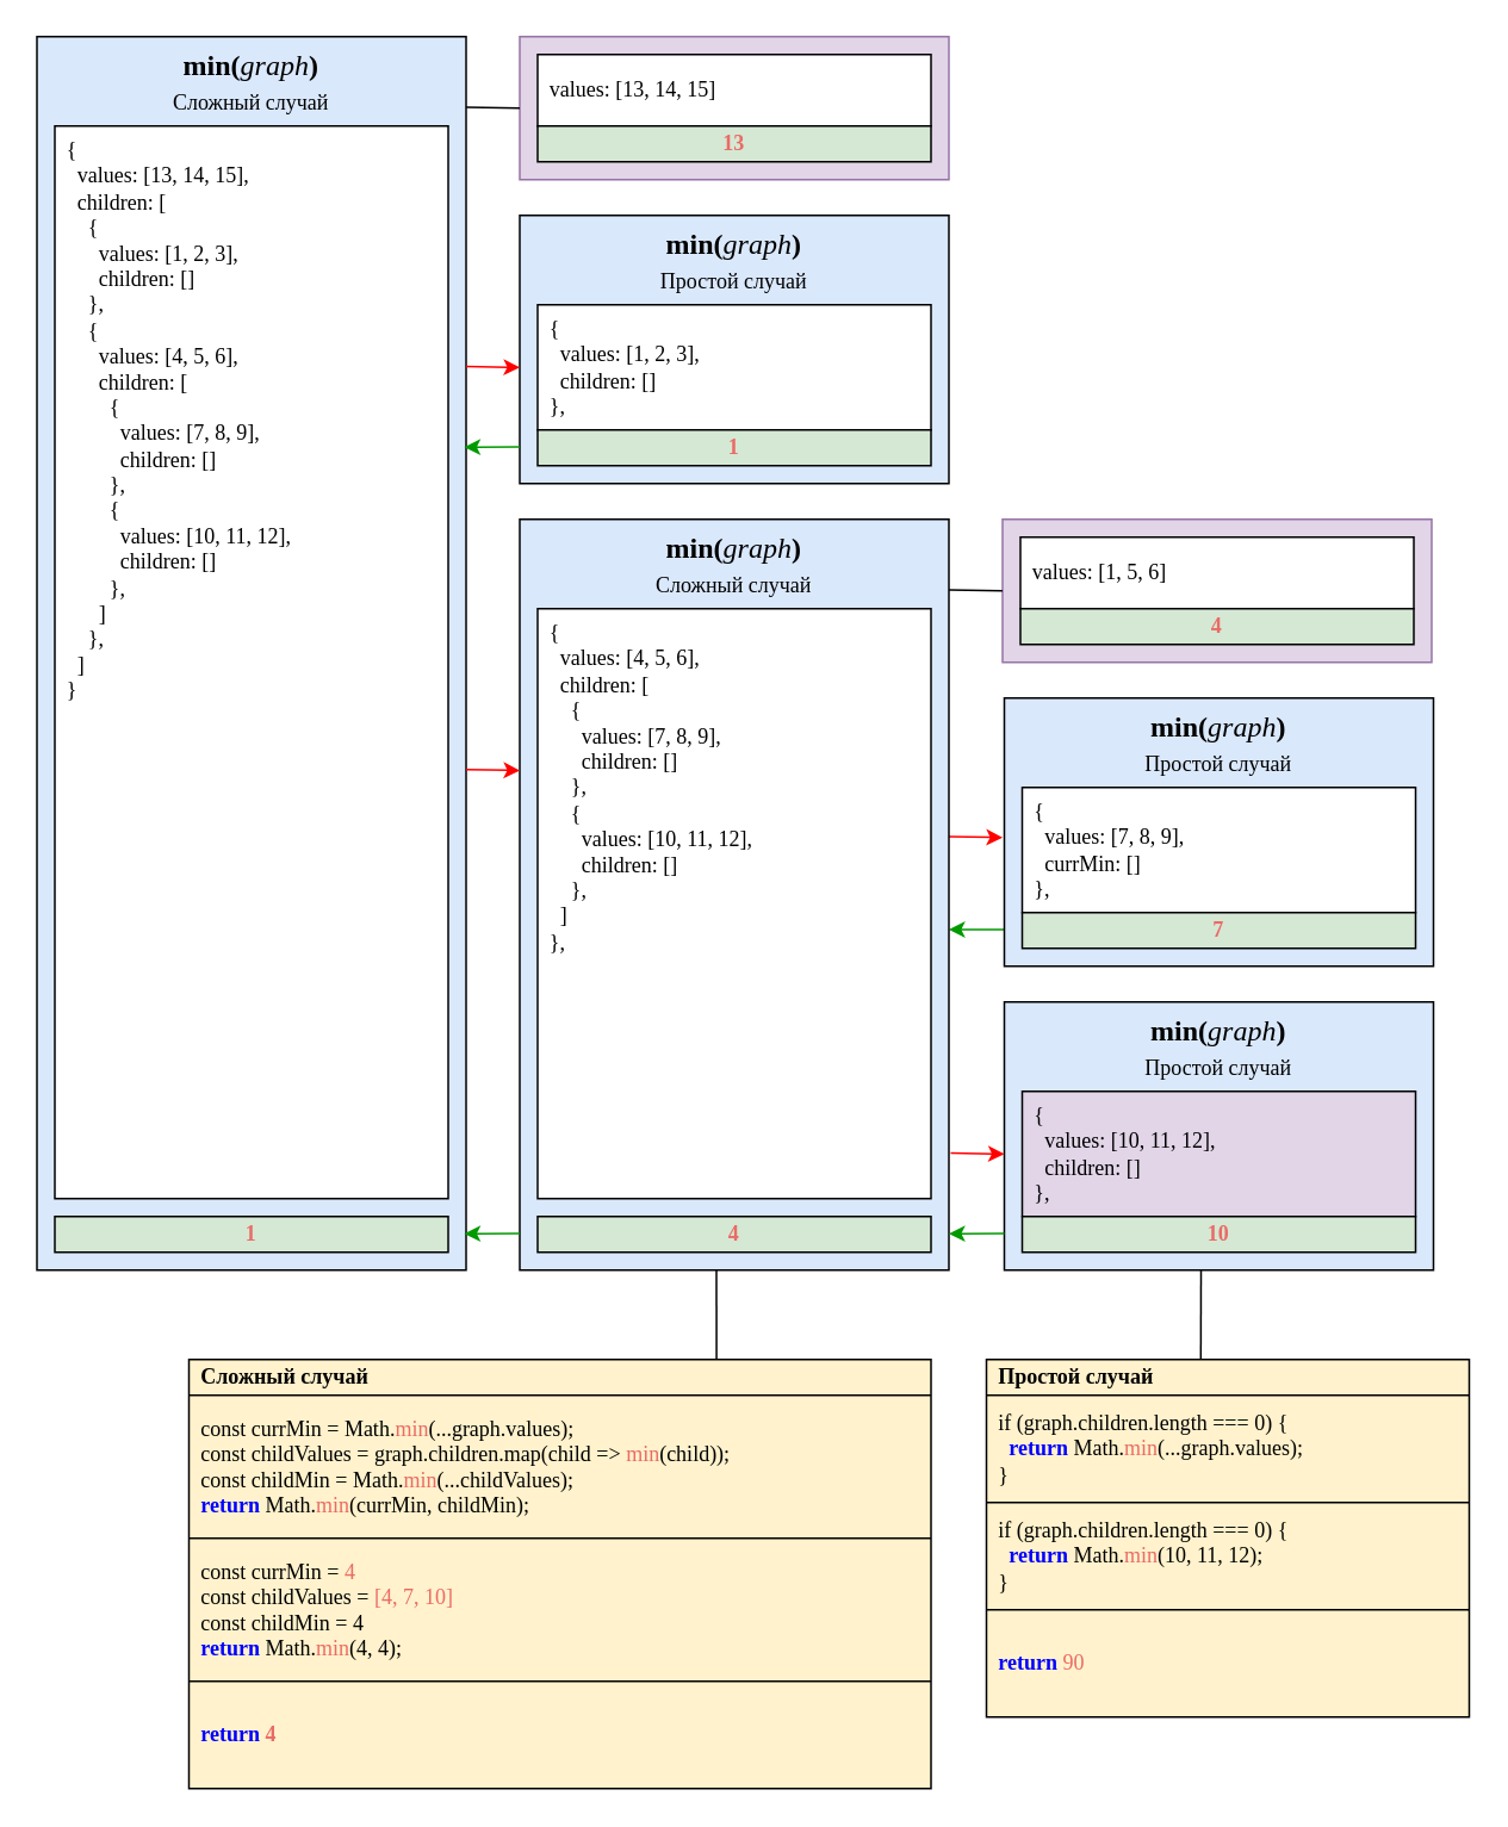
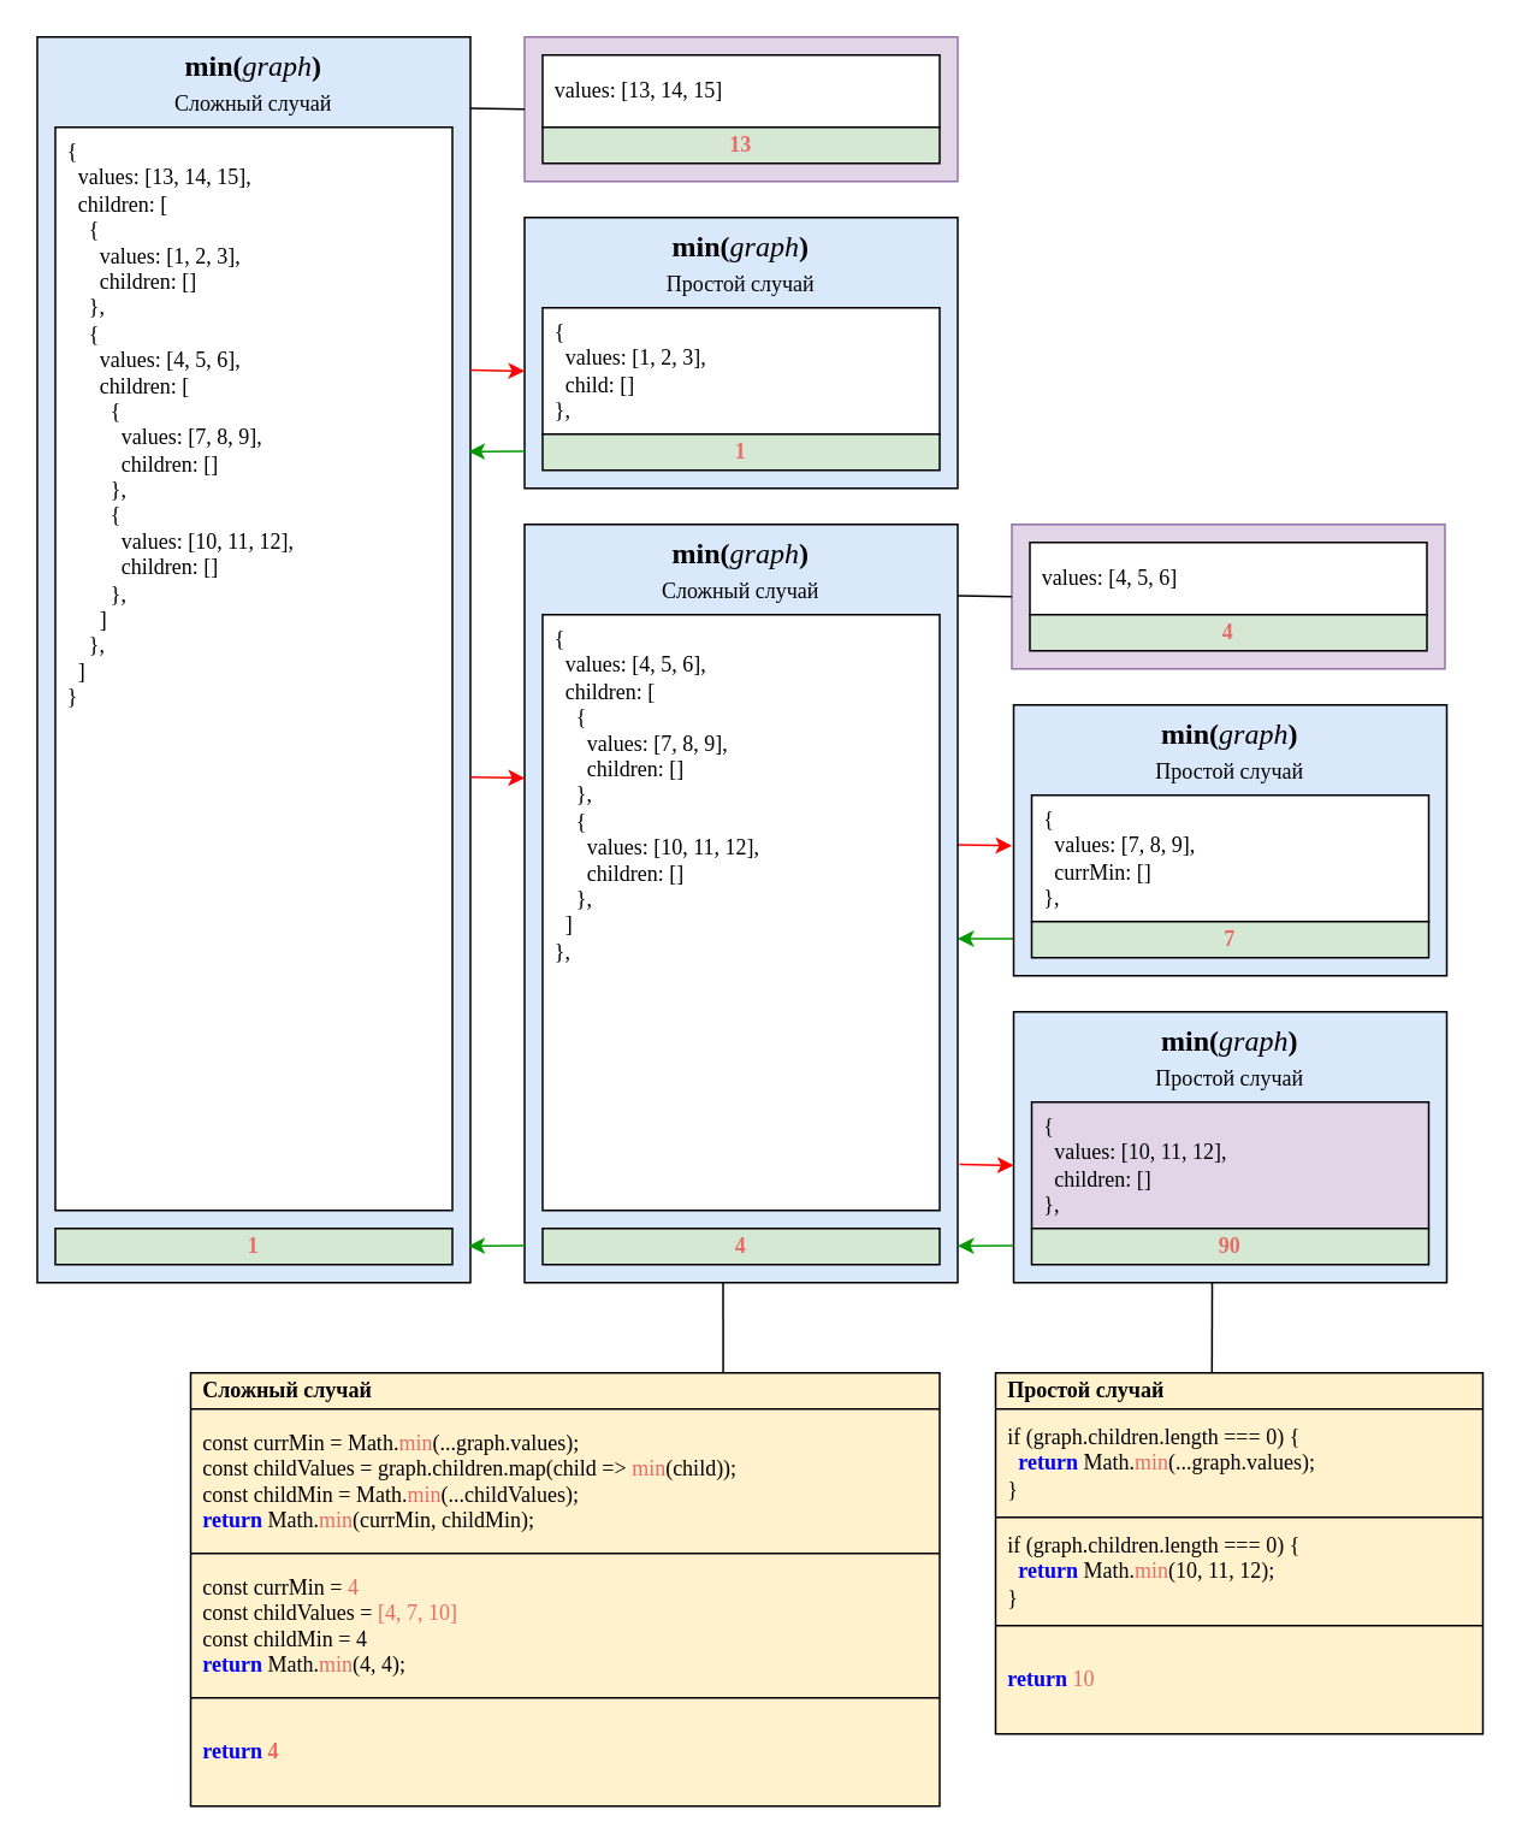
- <mxCell id="32" value="&lt;div&gt;{&lt;/div&gt;&lt;div&gt;&amp;nbsp; values: [1, 2, 3],&lt;/div&gt;&lt;div&gt;&amp;nbsp; children: []&lt;/div&gt;&lt;div&gt;},&lt;/div&gt;" style="rounded=0;whiteSpace=wrap;html=1;shadow=0;fontFamily=Consolas;align=left;spacingLeft=5;spacingRight=5;verticalAlign=top;" vertex="1" parent="1"><mxGeometry x="300" y="170" width="220" height="70" as="geometry" /></mxCell>
+ <mxCell id="32" value="&lt;div&gt;{&lt;/div&gt;&lt;div&gt;&amp;nbsp; values: [1, 2, 3],&lt;/div&gt;&lt;div&gt;&amp;nbsp; child: []&lt;/div&gt;&lt;div&gt;},&lt;/div&gt;" style="rounded=0;whiteSpace=wrap;html=1;shadow=0;fontFamily=Consolas;align=left;spacingLeft=5;spacingRight=5;verticalAlign=top;" vertex="1" parent="1"><mxGeometry x="300" y="170" width="220" height="70" as="geometry" /></mxCell>
- <mxCell id="50" value="values: [1, 5, 6]" style="rounded=0;whiteSpace=wrap;html=1;shadow=0;fontFamily=Consolas;align=left;spacingLeft=5;spacingRight=5;verticalAlign=middle;" vertex="1" parent="1"><mxGeometry x="570" y="300" width="220" height="40" as="geometry" /></mxCell>
+ <mxCell id="50" value="values: [4, 5, 6]" style="rounded=0;whiteSpace=wrap;html=1;shadow=0;fontFamily=Consolas;align=left;spacingLeft=5;spacingRight=5;verticalAlign=middle;" vertex="1" parent="1"><mxGeometry x="570" y="300" width="220" height="40" as="geometry" /></mxCell>
- <mxCell id="27" value="&lt;span style=&quot;color: rgb(234 , 107 , 102) ; font-family: &amp;#34;consolas&amp;#34; ; text-align: left&quot;&gt;10&lt;/span&gt;" style="rounded=0;whiteSpace=wrap;html=1;shadow=0;fontFamily=Consolas;strokeColor=#000000;align=center;spacingLeft=5;spacingRight=5;verticalAlign=middle;fillColor=#d5e8d4;fontStyle=1" vertex="1" parent="1"><mxGeometry x="571" y="680" width="220" height="20" as="geometry" /></mxCell>
+ <mxCell id="27" value="&lt;span style=&quot;color: rgb(234 , 107 , 102) ; font-family: &amp;#34;consolas&amp;#34; ; text-align: left&quot;&gt;90&lt;/span&gt;" style="rounded=0;whiteSpace=wrap;html=1;shadow=0;fontFamily=Consolas;strokeColor=#000000;align=center;spacingLeft=5;spacingRight=5;verticalAlign=middle;fillColor=#d5e8d4;fontStyle=1" vertex="1" parent="1"><mxGeometry x="571" y="680" width="220" height="20" as="geometry" /></mxCell>
- <mxCell id="10" value="&lt;b style=&quot;color: rgb(0 , 0 , 0) ; font-family: &amp;#34;consolas&amp;#34;&quot;&gt;&lt;font color=&quot;#0000ff&quot;&gt;return&lt;/font&gt;&lt;/b&gt;&lt;font face=&quot;consolas&quot;&gt;&amp;nbsp;&lt;/font&gt;&lt;font face=&quot;consolas&quot;&gt;90&lt;/font&gt;" style="shape=partialRectangle;html=1;whiteSpace=wrap;connectable=0;overflow=hidden;fillColor=none;top=0;left=0;bottom=0;right=0;pointerEvents=1;fontColor=#EA6B66;align=left;spacingBottom=0;spacingLeft=5;spacingRight=5;" parent="9" vertex="1"><mxGeometry width="270" height="60" as="geometry"><mxRectangle width="270" height="60" as="alternateBounds" /></mxGeometry></mxCell>
+ <mxCell id="10" value="&lt;b style=&quot;color: rgb(0 , 0 , 0) ; font-family: &amp;#34;consolas&amp;#34;&quot;&gt;&lt;font color=&quot;#0000ff&quot;&gt;return&lt;/font&gt;&lt;/b&gt;&lt;font face=&quot;consolas&quot;&gt;&amp;nbsp;&lt;/font&gt;&lt;font face=&quot;consolas&quot;&gt;10&lt;/font&gt;" style="shape=partialRectangle;html=1;whiteSpace=wrap;connectable=0;overflow=hidden;fillColor=none;top=0;left=0;bottom=0;right=0;pointerEvents=1;fontColor=#EA6B66;align=left;spacingBottom=0;spacingLeft=5;spacingRight=5;" parent="9" vertex="1"><mxGeometry width="270" height="60" as="geometry"><mxRectangle width="270" height="60" as="alternateBounds" /></mxGeometry></mxCell>
